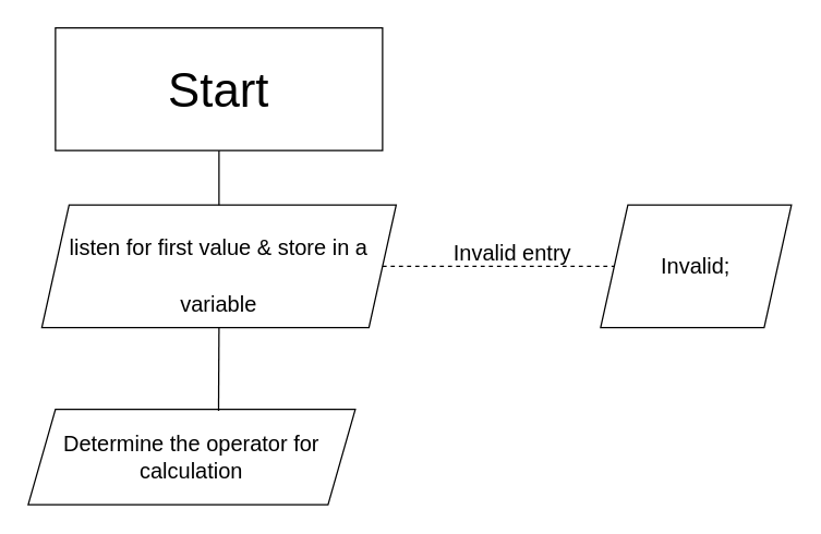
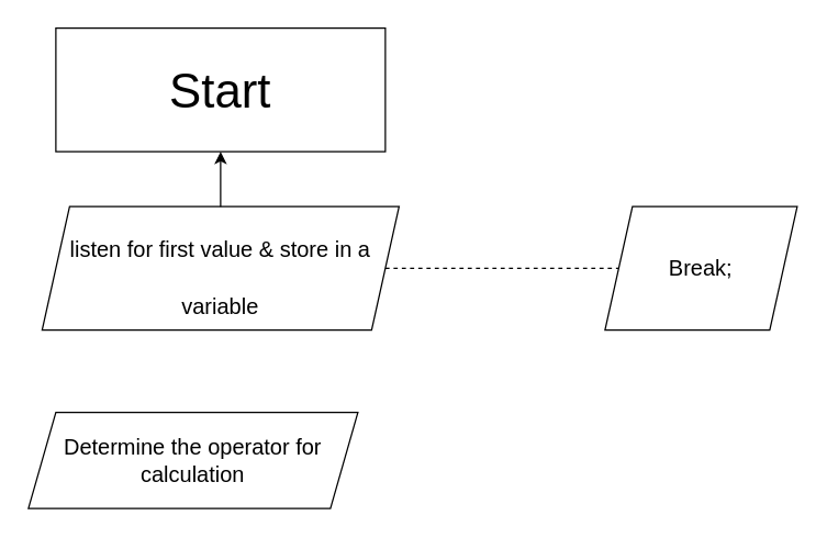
- <mxCell id="4" value="" style="endArrow=none;html=1;fontSize=16;entryX=0.5;entryY=1;entryDx=0;entryDy=0;exitX=0.5;exitY=0;exitDx=0;exitDy=0;" edge="1" parent="1" source="3" target="2"><mxGeometry width="50" height="50" relative="1" as="geometry"><mxPoint x="200" y="290" as="sourcePoint" /><mxPoint x="250" y="240" as="targetPoint" /></mxGeometry></mxCell>
+ <mxCell id="4" value="" style="endArrow=classic;html=1;fontSize=16;entryX=0.5;entryY=1;entryDx=0;entryDy=0;exitX=0.5;exitY=0;exitDx=0;exitDy=0;" edge="1" parent="1" source="3" target="2"><mxGeometry width="50" height="50" relative="1" as="geometry"><mxPoint x="200" y="290" as="sourcePoint" /><mxPoint x="250" y="240" as="targetPoint" /></mxGeometry></mxCell>
- <mxCell id="7" value="Invalid entry" style="text;html=1;align=center;verticalAlign=middle;resizable=0;points=[];autosize=1;strokeColor=none;fillColor=none;fontSize=16;" vertex="1" parent="1"><mxGeometry x="320" y="170" width="110" height="30" as="geometry" /></mxCell>
- <mxCell id="5" value="Invalid;" style="shape=parallelogram;perimeter=parallelogramPerimeter;whiteSpace=wrap;html=1;fixedSize=1;fontSize=16;" vertex="1" parent="1"><mxGeometry x="440" y="150" width="140" height="90" as="geometry" /></mxCell>
+ <mxCell id="5" value="Break;" style="shape=parallelogram;perimeter=parallelogramPerimeter;whiteSpace=wrap;html=1;fixedSize=1;fontSize=16;" vertex="1" parent="1"><mxGeometry x="440" y="150" width="140" height="90" as="geometry" /></mxCell>
- <mxCell id="9" value="" style="endArrow=none;html=1;fontSize=16;entryX=0.5;entryY=1;entryDx=0;entryDy=0;exitX=0.582;exitY=0.017;exitDx=0;exitDy=0;exitPerimeter=0;" edge="1" parent="1" source="8" target="3"><mxGeometry width="50" height="50" relative="1" as="geometry"><mxPoint x="200" y="290" as="sourcePoint" /><mxPoint x="250" y="240" as="targetPoint" /></mxGeometry></mxCell>
